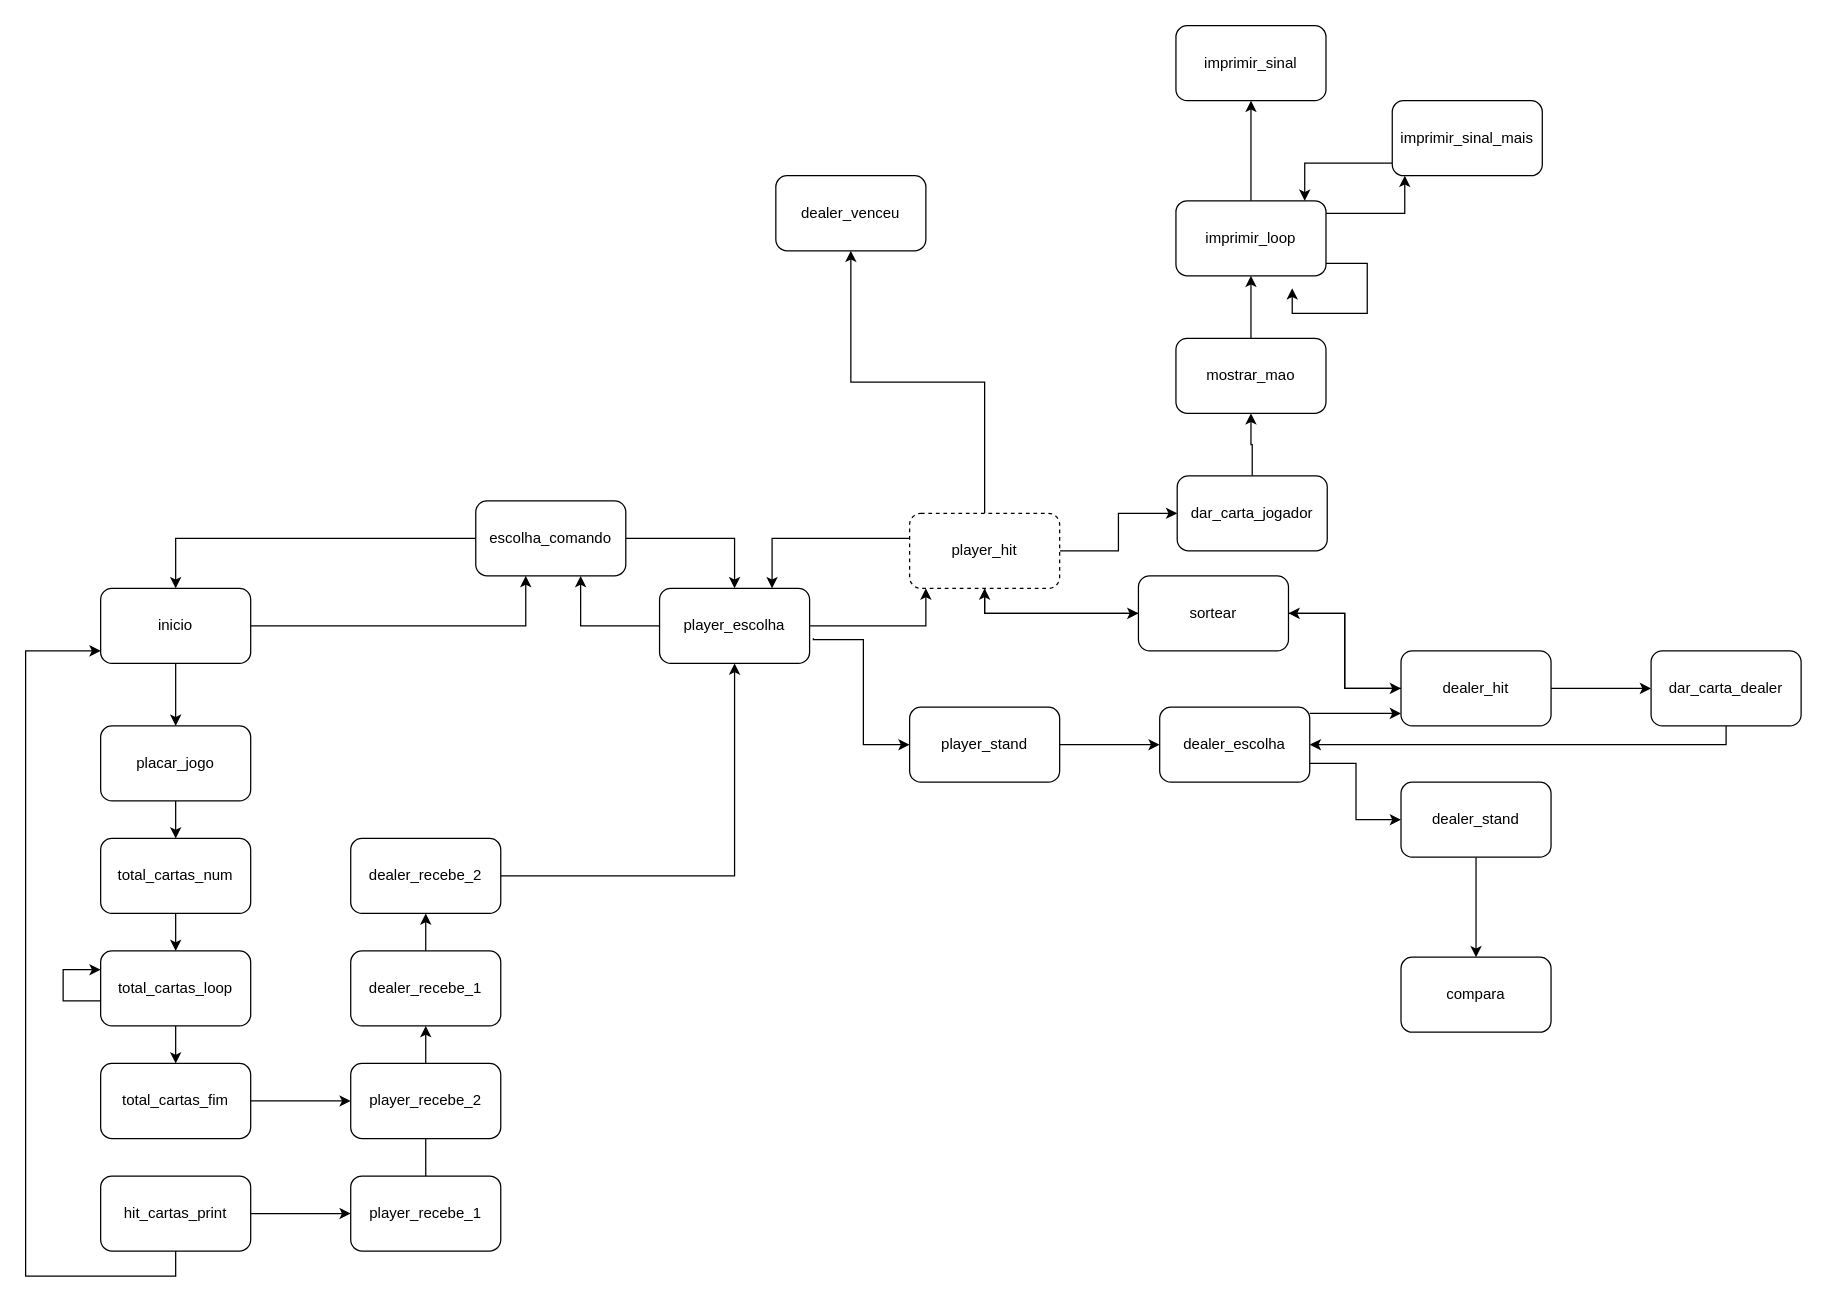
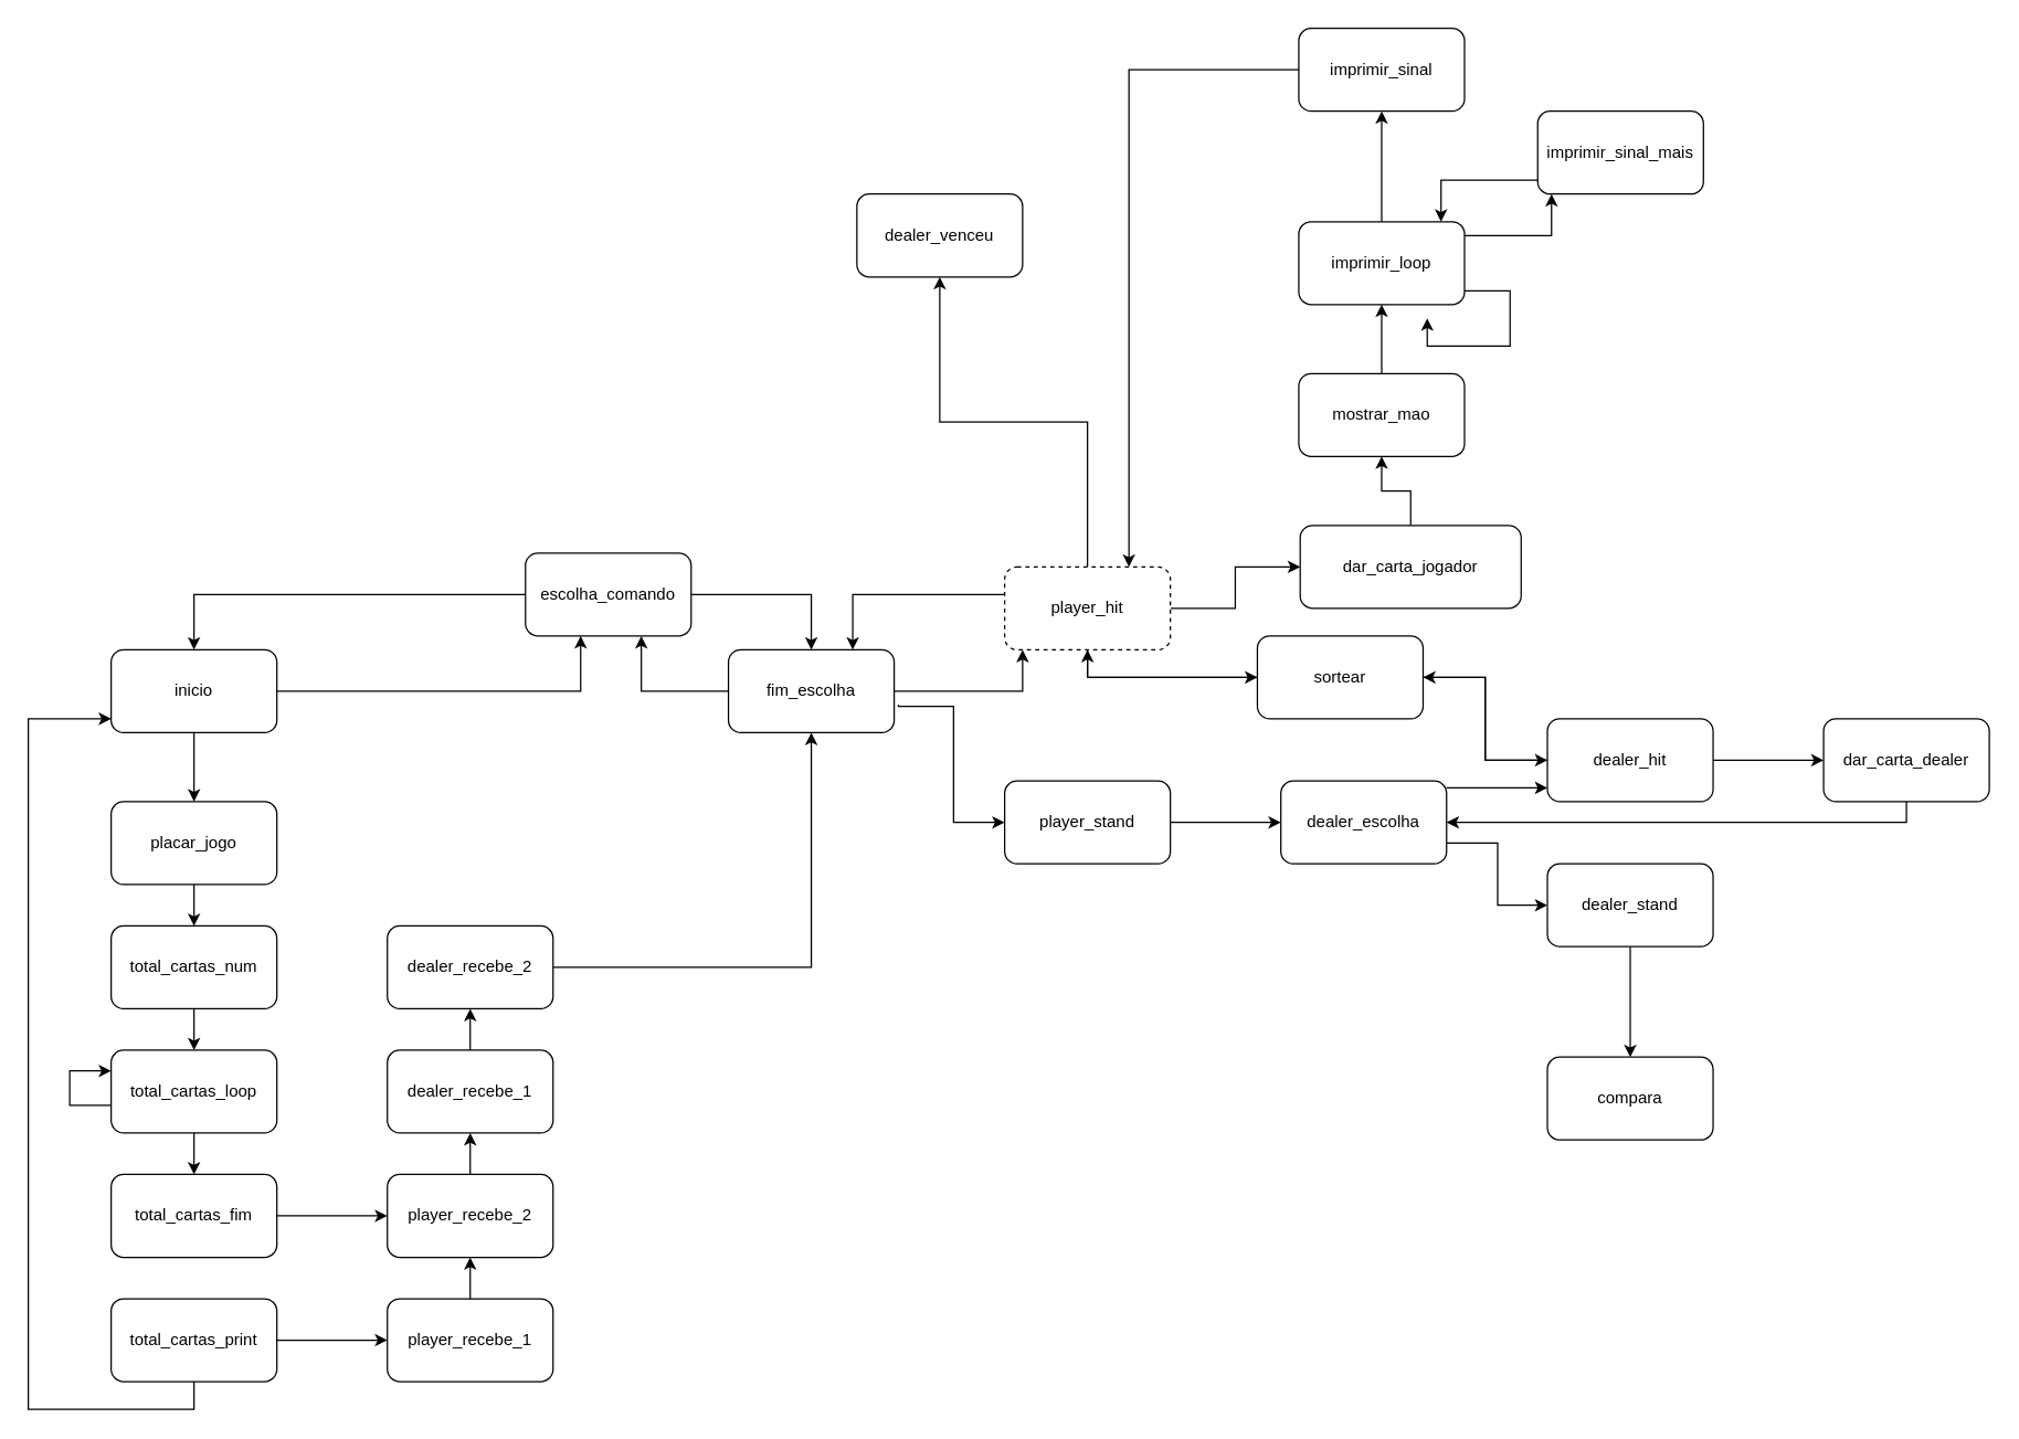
+ <mxCell id="47" style="edgeStyle=orthogonalEdgeStyle;rounded=0;orthogonalLoop=1;jettySize=auto;html=1;entryX=0.75;entryY=0;entryDx=0;entryDy=0;" edge="1" parent="1" source="48" target="36"><mxGeometry relative="1" as="geometry" /></mxCell>
- <mxCell id="62" value="dar_carta_jogador" style="whiteSpace=wrap;html=1;rounded=1;" vertex="1" parent="1"><mxGeometry x="941" y="380" width="120" height="60" as="geometry" /></mxCell>
+ <mxCell id="62" value="dar_carta_jogador" style="whiteSpace=wrap;html=1;rounded=1;" vertex="1" parent="1"><mxGeometry x="941" y="380" width="160" height="60" as="geometry" /></mxCell>
- <mxCell id="31" value="player_escolha" style="whiteSpace=wrap;html=1;rounded=1;" vertex="1" parent="1"><mxGeometry x="527" y="470" width="120" height="60" as="geometry" /></mxCell>
+ <mxCell id="31" value="fim_escolha" style="whiteSpace=wrap;html=1;rounded=1;" vertex="1" parent="1"><mxGeometry x="527" y="470" width="120" height="60" as="geometry" /></mxCell>
- <mxCell id="20" value="" style="edgeStyle=orthogonalEdgeStyle;rounded=0;orthogonalLoop=1;jettySize=auto;html=1;endArrow=none;" edge="1" parent="1" source="21" target="23"><mxGeometry relative="1" as="geometry" /></mxCell>
+ <mxCell id="20" value="" style="edgeStyle=orthogonalEdgeStyle;rounded=0;orthogonalLoop=1;jettySize=auto;html=1;" edge="1" parent="1" source="21" target="23"><mxGeometry relative="1" as="geometry" /></mxCell>
- <mxCell id="18" value="hit_cartas_print" style="whiteSpace=wrap;html=1;rounded=1;" vertex="1" parent="1"><mxGeometry x="80" y="940" width="120" height="60" as="geometry" /></mxCell>
+ <mxCell id="18" value="total_cartas_print" style="whiteSpace=wrap;html=1;rounded=1;" vertex="1" parent="1"><mxGeometry x="80" y="940" width="120" height="60" as="geometry" /></mxCell>
